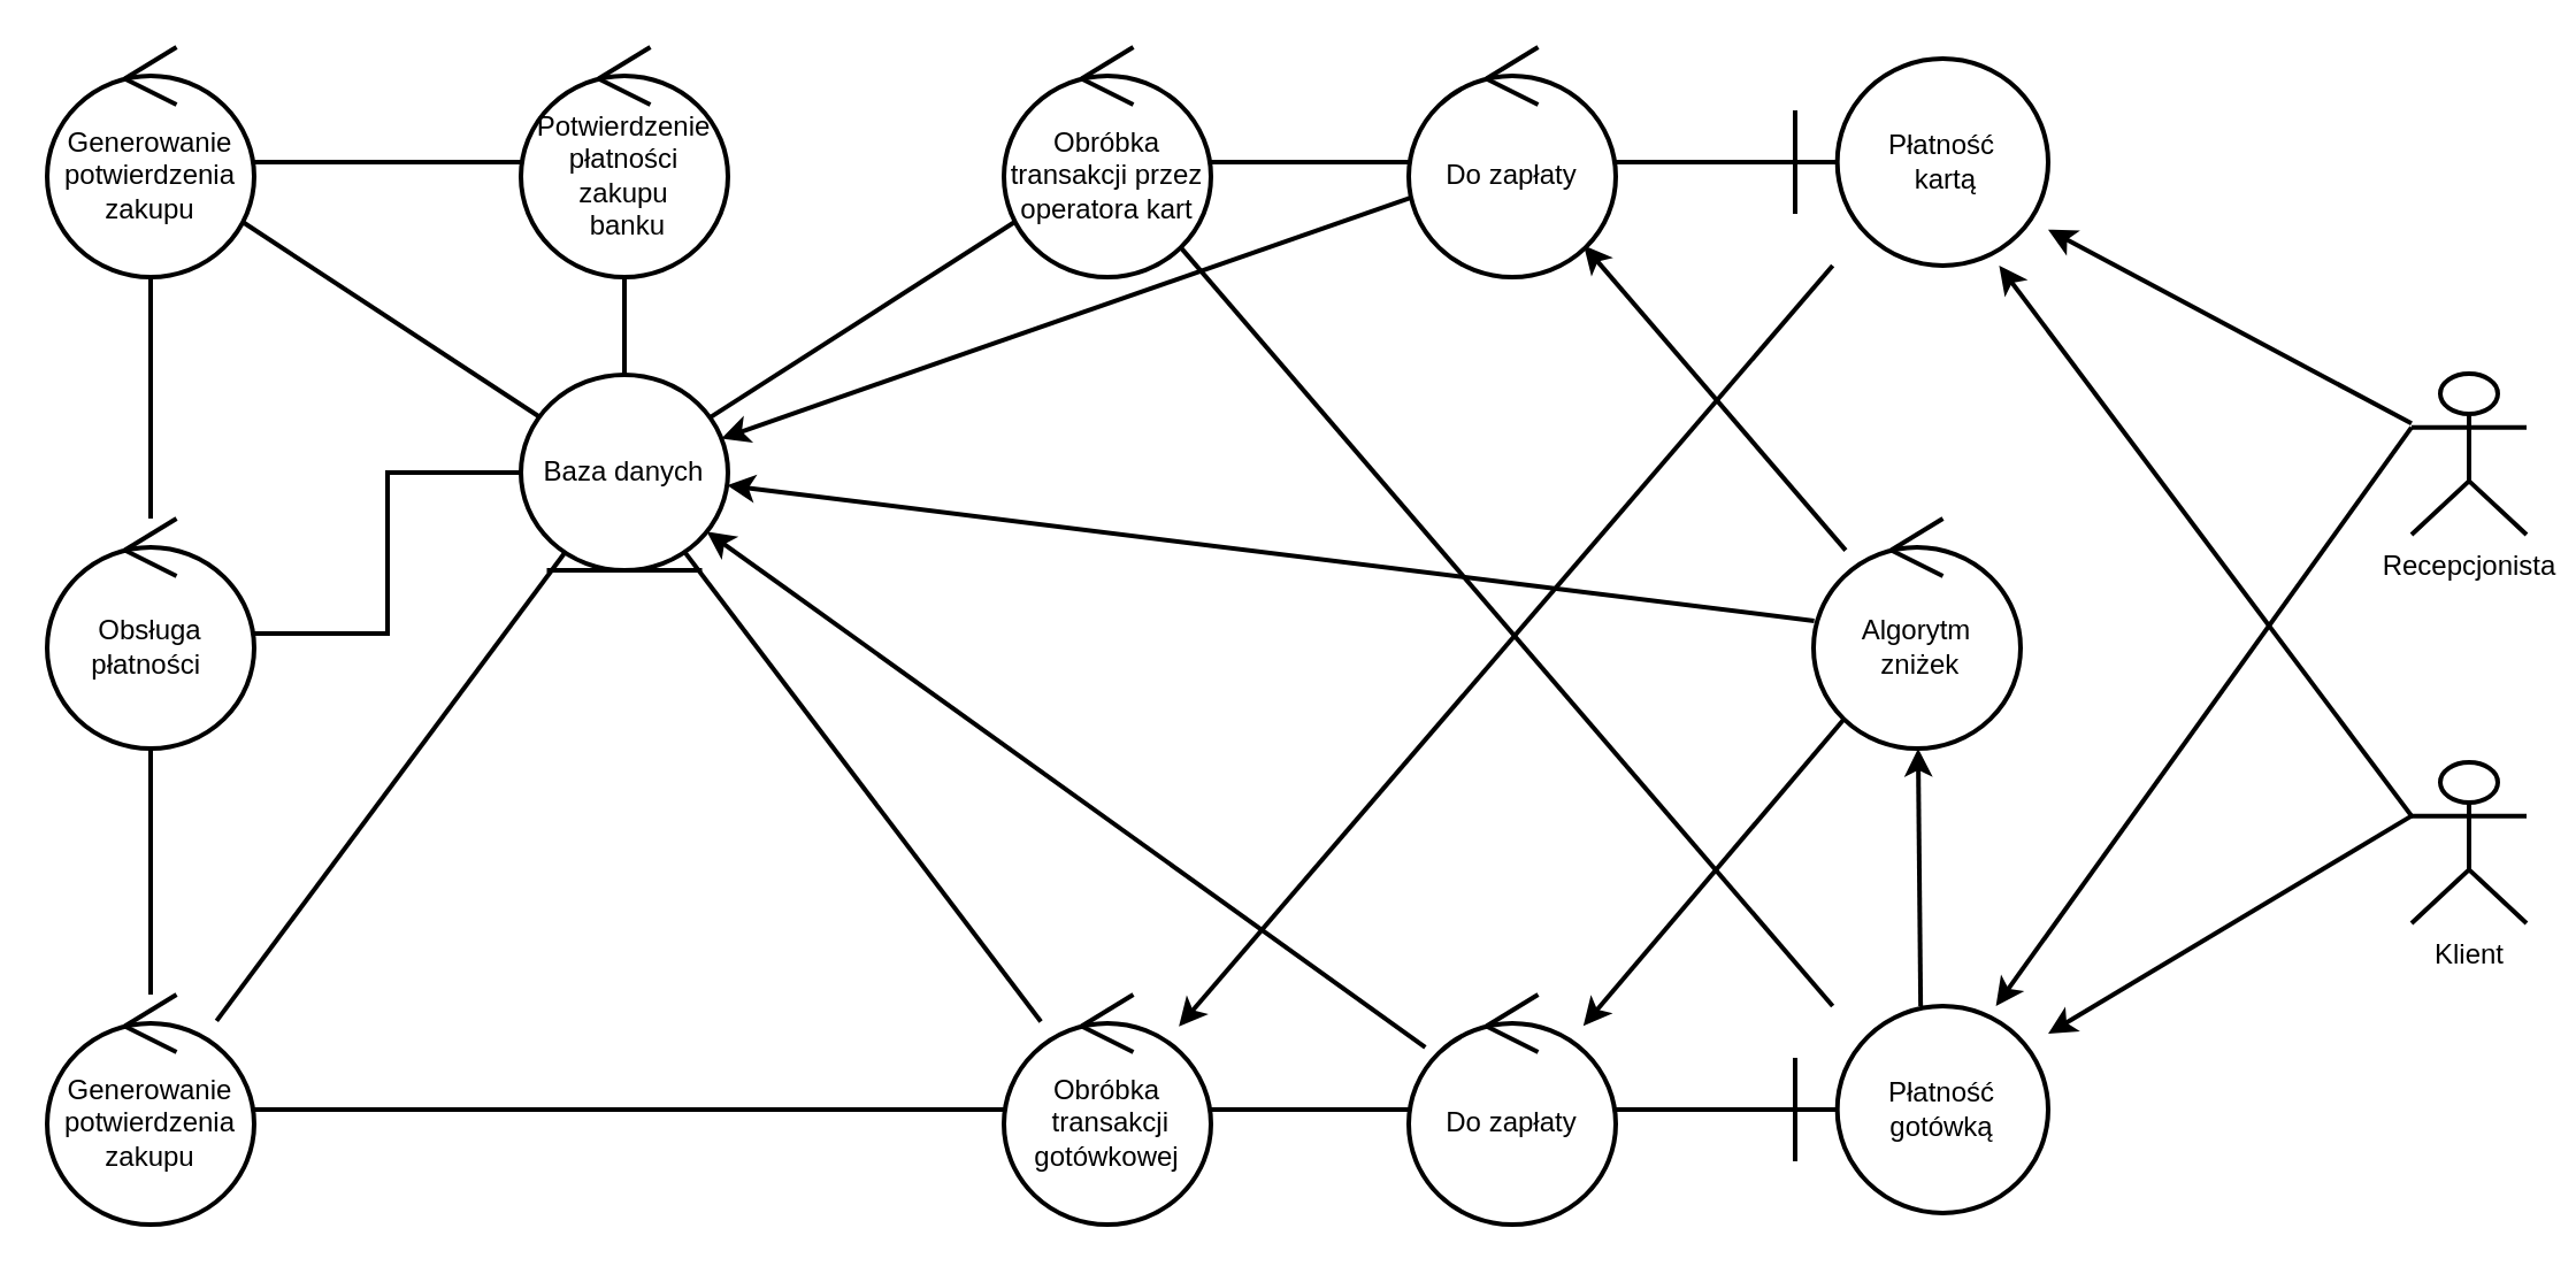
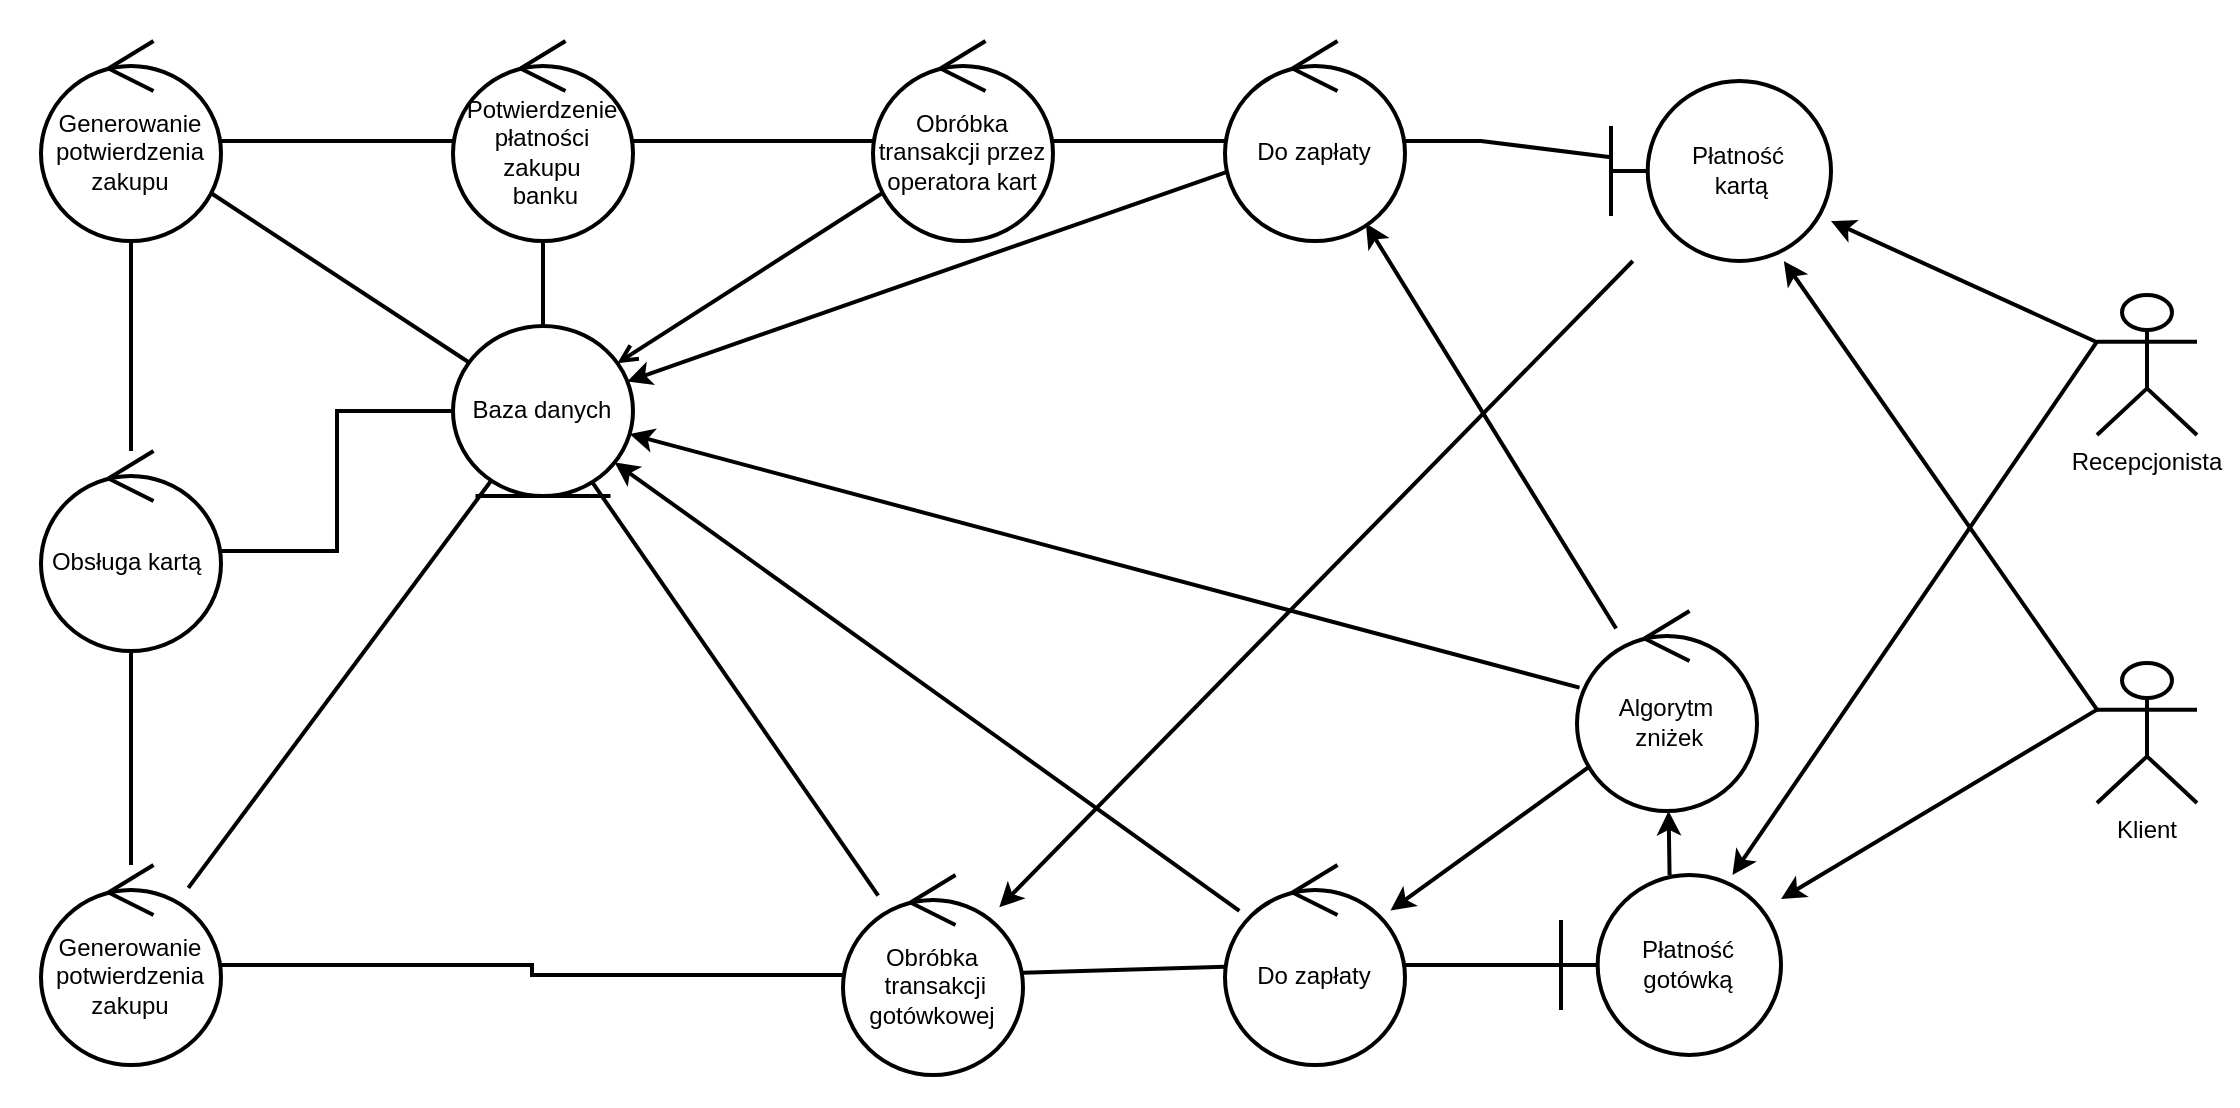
- <mxCell id="10" value="Płatność&lt;div&gt;&amp;nbsp;kartą&lt;/div&gt;" style="shape=umlBoundary;whiteSpace=wrap;html=1;strokeWidth=2;" vertex="1" parent="1"><mxGeometry x="780" y="25" width="110" height="90" as="geometry" /></mxCell>
+ <mxCell id="10" value="Płatność&lt;div&gt;&amp;nbsp;kartą&lt;/div&gt;" style="shape=umlBoundary;whiteSpace=wrap;html=1;strokeWidth=2;" vertex="1" parent="1"><mxGeometry x="805" y="40" width="110" height="90" as="geometry" /></mxCell>
- <mxCell id="12" value="" style="html=1;endArrow=none;endFill=0;strokeWidth=2;" edge="1" parent="1" source="13" target="23"><mxGeometry relative="1" as="geometry" /></mxCell>
+ <mxCell id="12" value="" style="html=1;endArrow=none;endFill=0;strokeWidth=2;" edge="1" parent="1" source="13" target="17"><mxGeometry relative="1" as="geometry" /></mxCell>
- <mxCell id="11" style="html=1;endArrow=none;startFill=0;strokeWidth=2;" edge="1" parent="1" source="13" target="14"><mxGeometry relative="1" as="geometry" /></mxCell>
+ <mxCell id="11" style="html=1;endArrow=open;startFill=0;strokeWidth=2;" edge="1" parent="1" source="13" target="14"><mxGeometry relative="1" as="geometry" /></mxCell>
- <mxCell id="4" value="Recepcjonista" style="shape=umlActor;verticalLabelPosition=bottom;verticalAlign=top;html=1;strokeWidth=2;" vertex="1" parent="1"><mxGeometry x="1048" y="162" width="50" height="70" as="geometry" /></mxCell>
+ <mxCell id="4" value="Recepcjonista" style="shape=umlActor;verticalLabelPosition=bottom;verticalAlign=top;html=1;strokeWidth=2;" vertex="1" parent="1"><mxGeometry x="1048" y="147" width="50" height="70" as="geometry" /></mxCell>
- <mxCell id="35" value="Algorytm&lt;div&gt;&amp;nbsp;zniżek&lt;/div&gt;" style="ellipse;shape=umlControl;whiteSpace=wrap;html=1;strokeWidth=2;" vertex="1" parent="1"><mxGeometry x="788" y="225" width="90" height="100" as="geometry" /></mxCell>
+ <mxCell id="35" value="Algorytm&lt;div&gt;&amp;nbsp;zniżek&lt;/div&gt;" style="ellipse;shape=umlControl;whiteSpace=wrap;html=1;strokeWidth=2;" vertex="1" parent="1"><mxGeometry x="788" y="305" width="90" height="100" as="geometry" /></mxCell>
- <mxCell id="28" value="Obsługa płatności&amp;nbsp;" style="ellipse;shape=umlControl;whiteSpace=wrap;html=1;strokeWidth=2;" vertex="1" parent="1"><mxGeometry x="20" y="225" width="90" height="100" as="geometry" /></mxCell>
+ <mxCell id="28" value="Obsługa kartą&amp;nbsp;" style="ellipse;shape=umlControl;whiteSpace=wrap;html=1;strokeWidth=2;" vertex="1" parent="1"><mxGeometry x="20" y="225" width="90" height="100" as="geometry" /></mxCell>
- <mxCell id="31" value="Obróbka&lt;div&gt;&amp;nbsp;transakcji&lt;/div&gt;&lt;div&gt;gotówkowej&lt;/div&gt;" style="ellipse;shape=umlControl;whiteSpace=wrap;html=1;strokeWidth=2;" vertex="1" parent="1"><mxGeometry x="436" y="432" width="90" height="100" as="geometry" /></mxCell>
+ <mxCell id="31" value="Obróbka&lt;div&gt;&amp;nbsp;transakcji&lt;/div&gt;&lt;div&gt;gotówkowej&lt;/div&gt;" style="ellipse;shape=umlControl;whiteSpace=wrap;html=1;strokeWidth=2;" vertex="1" parent="1"><mxGeometry x="421" y="437" width="90" height="100" as="geometry" /></mxCell>
